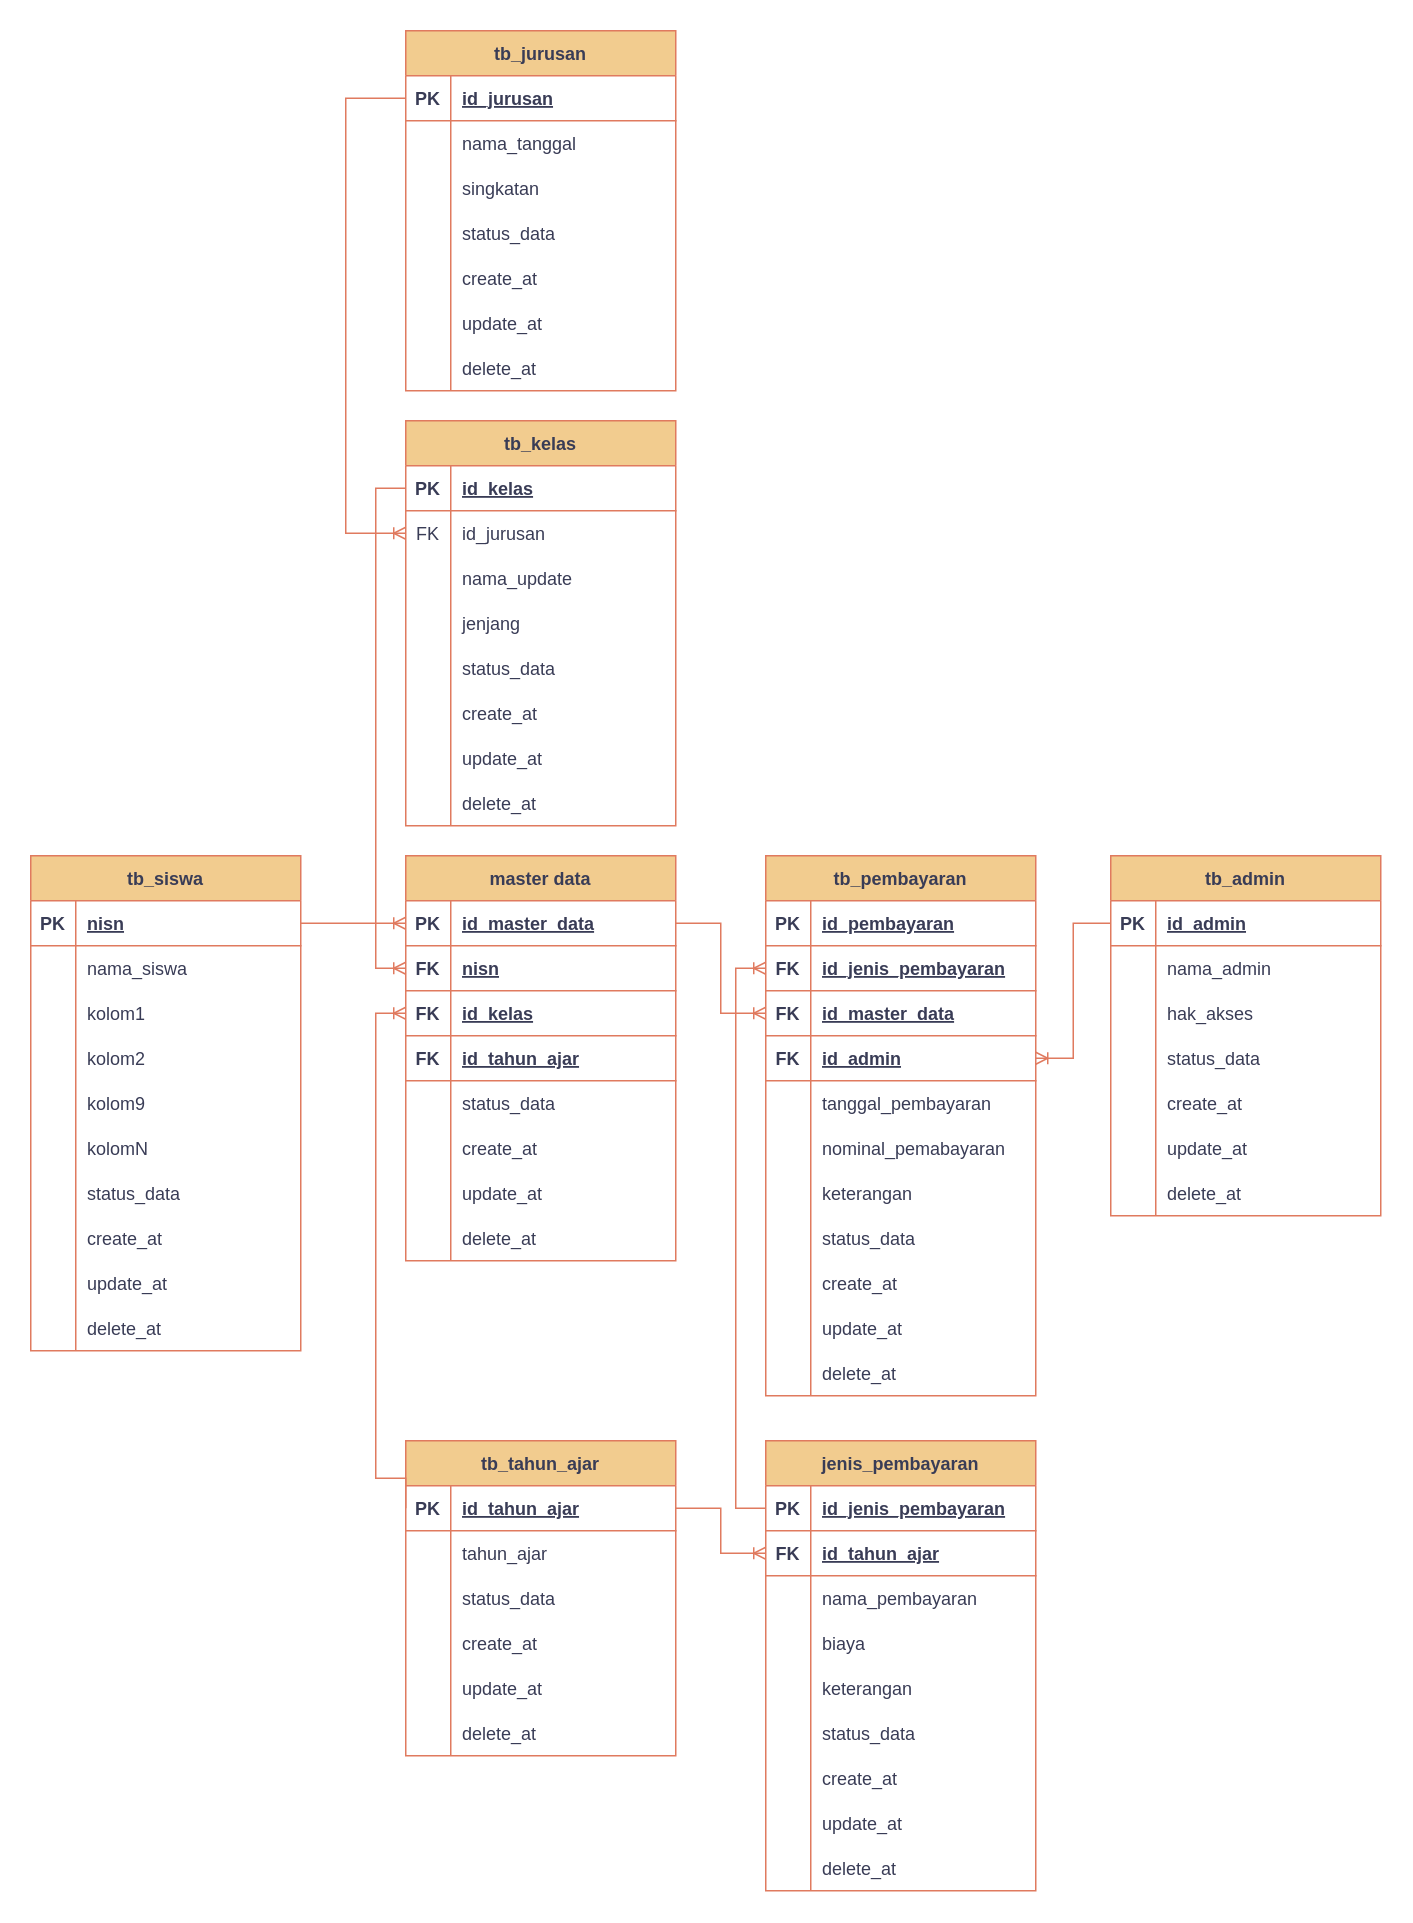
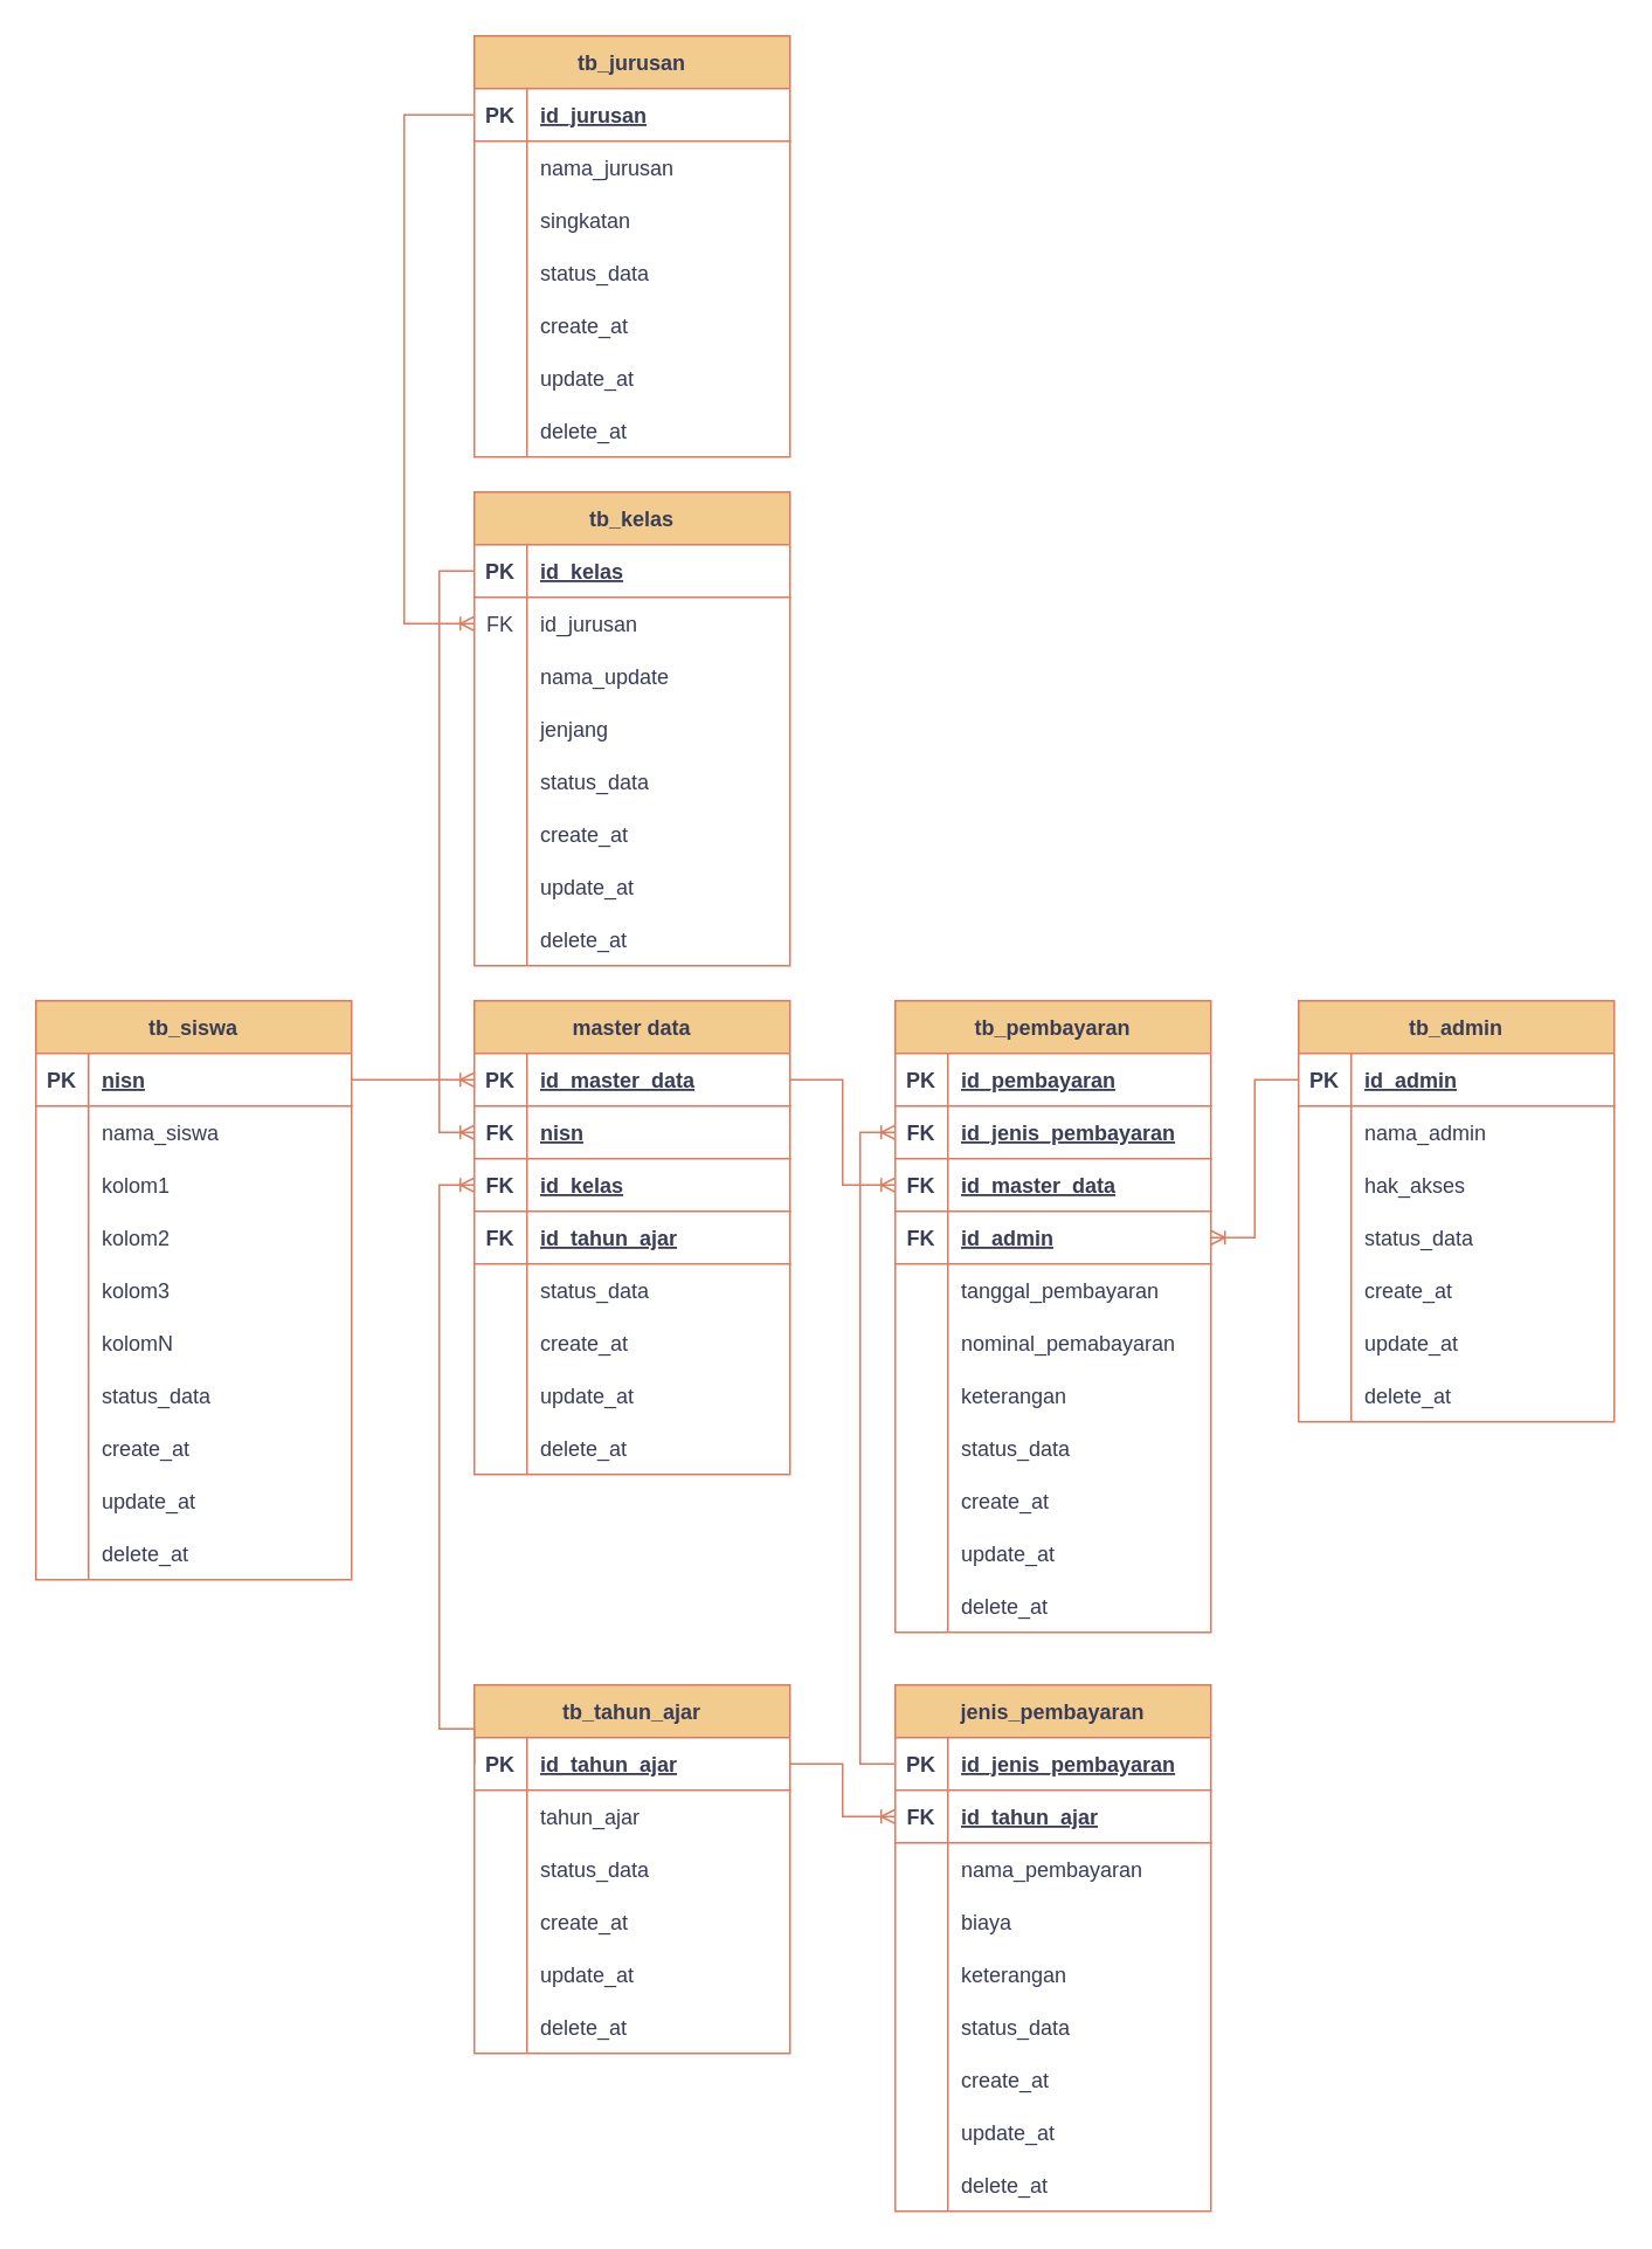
- <mxCell id="27" value="nama_tanggal" style="shape=partialRectangle;connectable=0;fillColor=none;top=0;left=0;bottom=0;right=0;align=left;spacingLeft=6;overflow=hidden;labelBackgroundColor=none;strokeColor=#E07A5F;fontColor=#393C56;" parent="25" vertex="1"><mxGeometry x="30" width="150" height="30" as="geometry"><mxRectangle width="150" height="30" as="alternateBounds" /></mxGeometry></mxCell>
+ <mxCell id="27" value="nama_jurusan" style="shape=partialRectangle;connectable=0;fillColor=none;top=0;left=0;bottom=0;right=0;align=left;spacingLeft=6;overflow=hidden;labelBackgroundColor=none;strokeColor=#E07A5F;fontColor=#393C56;" parent="25" vertex="1"><mxGeometry x="30" width="150" height="30" as="geometry"><mxRectangle width="150" height="30" as="alternateBounds" /></mxGeometry></mxCell>
- <mxCell id="83" value="kolom9" style="shape=partialRectangle;connectable=0;fillColor=none;top=0;left=0;bottom=0;right=0;align=left;spacingLeft=6;overflow=hidden;labelBackgroundColor=none;strokeColor=#E07A5F;fontColor=#393C56;" parent="81" vertex="1"><mxGeometry x="30" width="150" height="30" as="geometry"><mxRectangle width="150" height="30" as="alternateBounds" /></mxGeometry></mxCell>
+ <mxCell id="83" value="kolom3" style="shape=partialRectangle;connectable=0;fillColor=none;top=0;left=0;bottom=0;right=0;align=left;spacingLeft=6;overflow=hidden;labelBackgroundColor=none;strokeColor=#E07A5F;fontColor=#393C56;" parent="81" vertex="1"><mxGeometry x="30" width="150" height="30" as="geometry"><mxRectangle width="150" height="30" as="alternateBounds" /></mxGeometry></mxCell>
